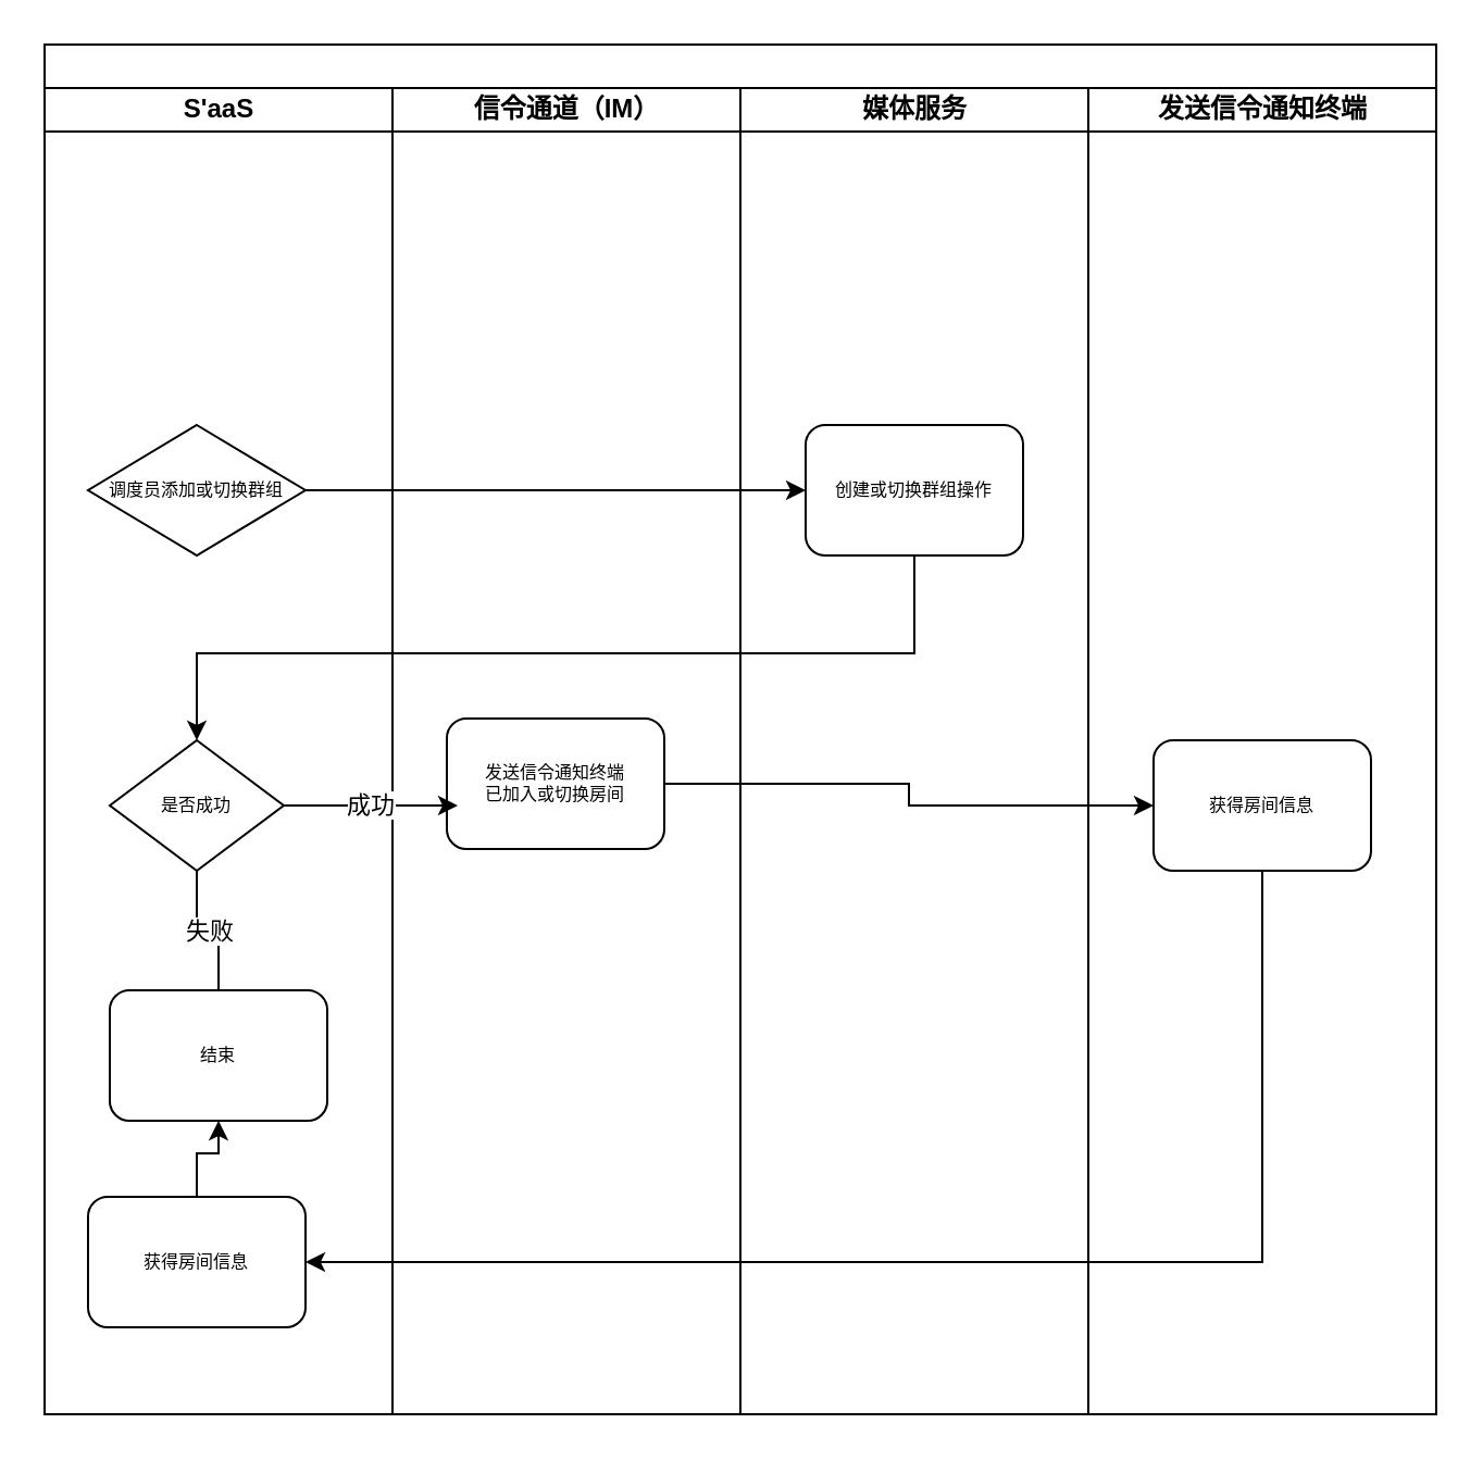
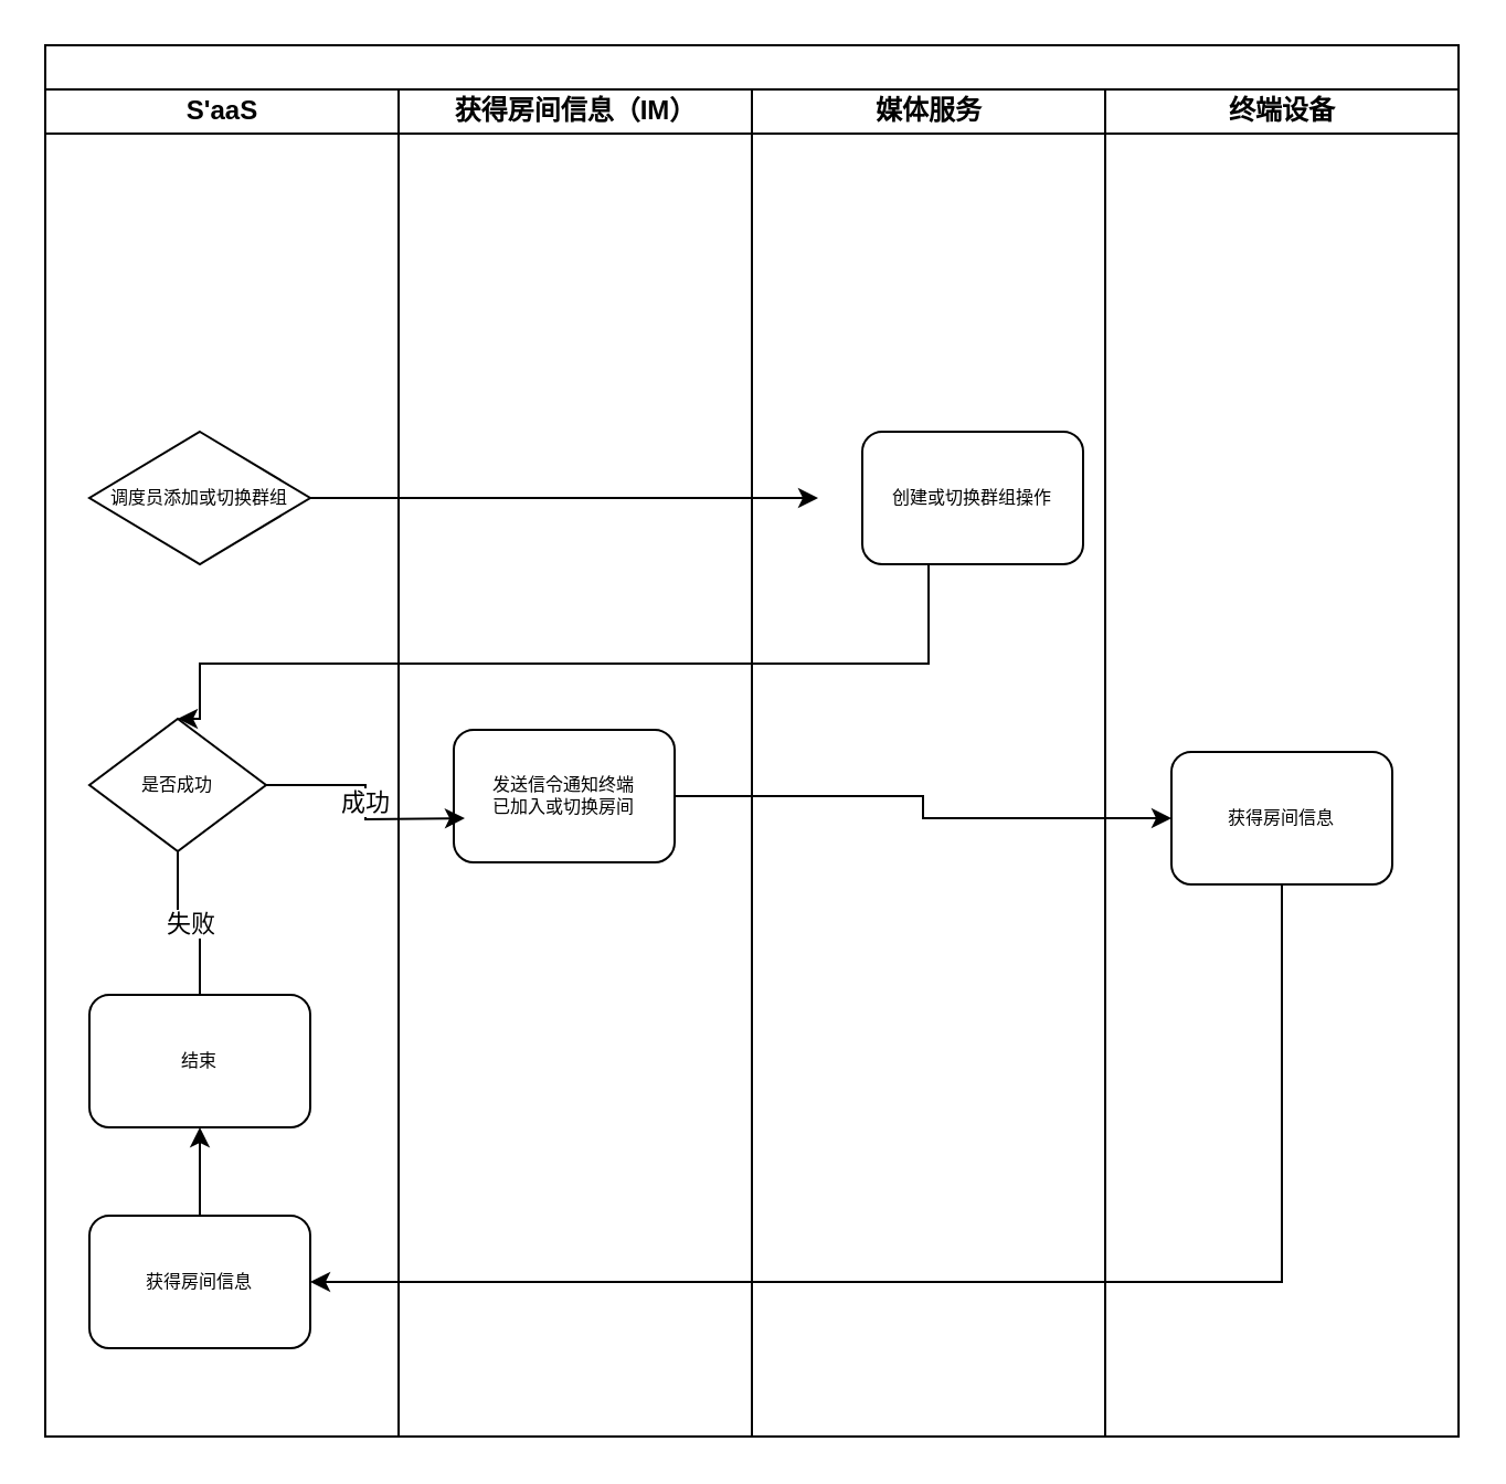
- <mxCell id="10" value="信令通道（IM）" style="swimlane;html=1;startSize=20;aspect=fixed;" parent="2" vertex="1"><mxGeometry x="160" y="20" width="160" height="610" as="geometry" /></mxCell>
+ <mxCell id="10" value="获得房间信息（IM）" style="swimlane;html=1;startSize=20;aspect=fixed;" parent="2" vertex="1"><mxGeometry x="160" y="20" width="160" height="610" as="geometry" /></mxCell>
- <mxCell id="14" value="发送信令通知终端" style="swimlane;html=1;startSize=20;aspect=fixed;" parent="2" vertex="1"><mxGeometry x="480" y="20" width="160" height="610" as="geometry" /></mxCell>
+ <mxCell id="14" value="终端设备" style="swimlane;html=1;startSize=20;aspect=fixed;" parent="2" vertex="1"><mxGeometry x="480" y="20" width="160" height="610" as="geometry" /></mxCell>
- <mxCell id="13" value="&lt;span style=&quot;white-space: normal&quot;&gt;创建或切换群组操作&lt;/span&gt;" style="rounded=1;whiteSpace=wrap;html=1;shadow=0;labelBackgroundColor=none;strokeWidth=1;fontFamily=Verdana;fontSize=8;align=center;" parent="12" vertex="1"><mxGeometry x="30" y="155" width="100" height="60" as="geometry" /></mxCell>
+ <mxCell id="13" value="&lt;span style=&quot;white-space: normal&quot;&gt;创建或切换群组操作&lt;/span&gt;" style="rounded=1;whiteSpace=wrap;html=1;shadow=0;labelBackgroundColor=none;strokeWidth=1;fontFamily=Verdana;fontSize=8;align=center;" parent="12" vertex="1"><mxGeometry x="50" y="155" width="100" height="60" as="geometry" /></mxCell>
- <mxCell id="6" value="是否成功" style="rhombus;whiteSpace=wrap;html=1;rounded=0;shadow=0;labelBackgroundColor=none;strokeWidth=1;fontFamily=Verdana;fontSize=8;align=center;" parent="3" vertex="1"><mxGeometry x="30" y="300" width="80" height="60" as="geometry" /></mxCell>
+ <mxCell id="6" value="是否成功" style="rhombus;whiteSpace=wrap;html=1;rounded=0;shadow=0;labelBackgroundColor=none;strokeWidth=1;fontFamily=Verdana;fontSize=8;align=center;" parent="3" vertex="1"><mxGeometry x="20" y="285" width="80" height="60" as="geometry" /></mxCell>
- <mxCell id="7" value="结束" style="rounded=1;whiteSpace=wrap;html=1;shadow=0;labelBackgroundColor=none;strokeWidth=1;fontFamily=Verdana;fontSize=8;align=center;" vertex="1" parent="3"><mxGeometry x="30" y="415" width="100" height="60" as="geometry" /></mxCell>
+ <mxCell id="7" value="结束" style="rounded=1;whiteSpace=wrap;html=1;shadow=0;labelBackgroundColor=none;strokeWidth=1;fontFamily=Verdana;fontSize=8;align=center;" vertex="1" parent="3"><mxGeometry x="20" y="410" width="100" height="60" as="geometry" /></mxCell>
